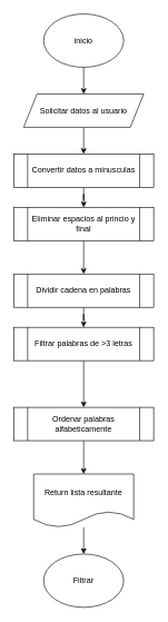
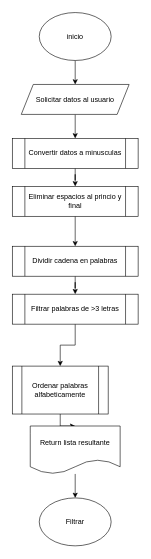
- <mxCell id="15" value="Ordenar palabras alfabeticamente" style="shape=process;whiteSpace=wrap;html=1;backgroundOutline=1;" vertex="1" parent="1"><mxGeometry x="20" y="610" width="210" height="50" as="geometry" /></mxCell>
+ <mxCell id="15" value="Ordenar palabras alfabeticamente" style="shape=process;whiteSpace=wrap;html=1;backgroundOutline=1;" vertex="1" parent="1"><mxGeometry x="20" y="610" width="160" height="80" as="geometry" /></mxCell>
